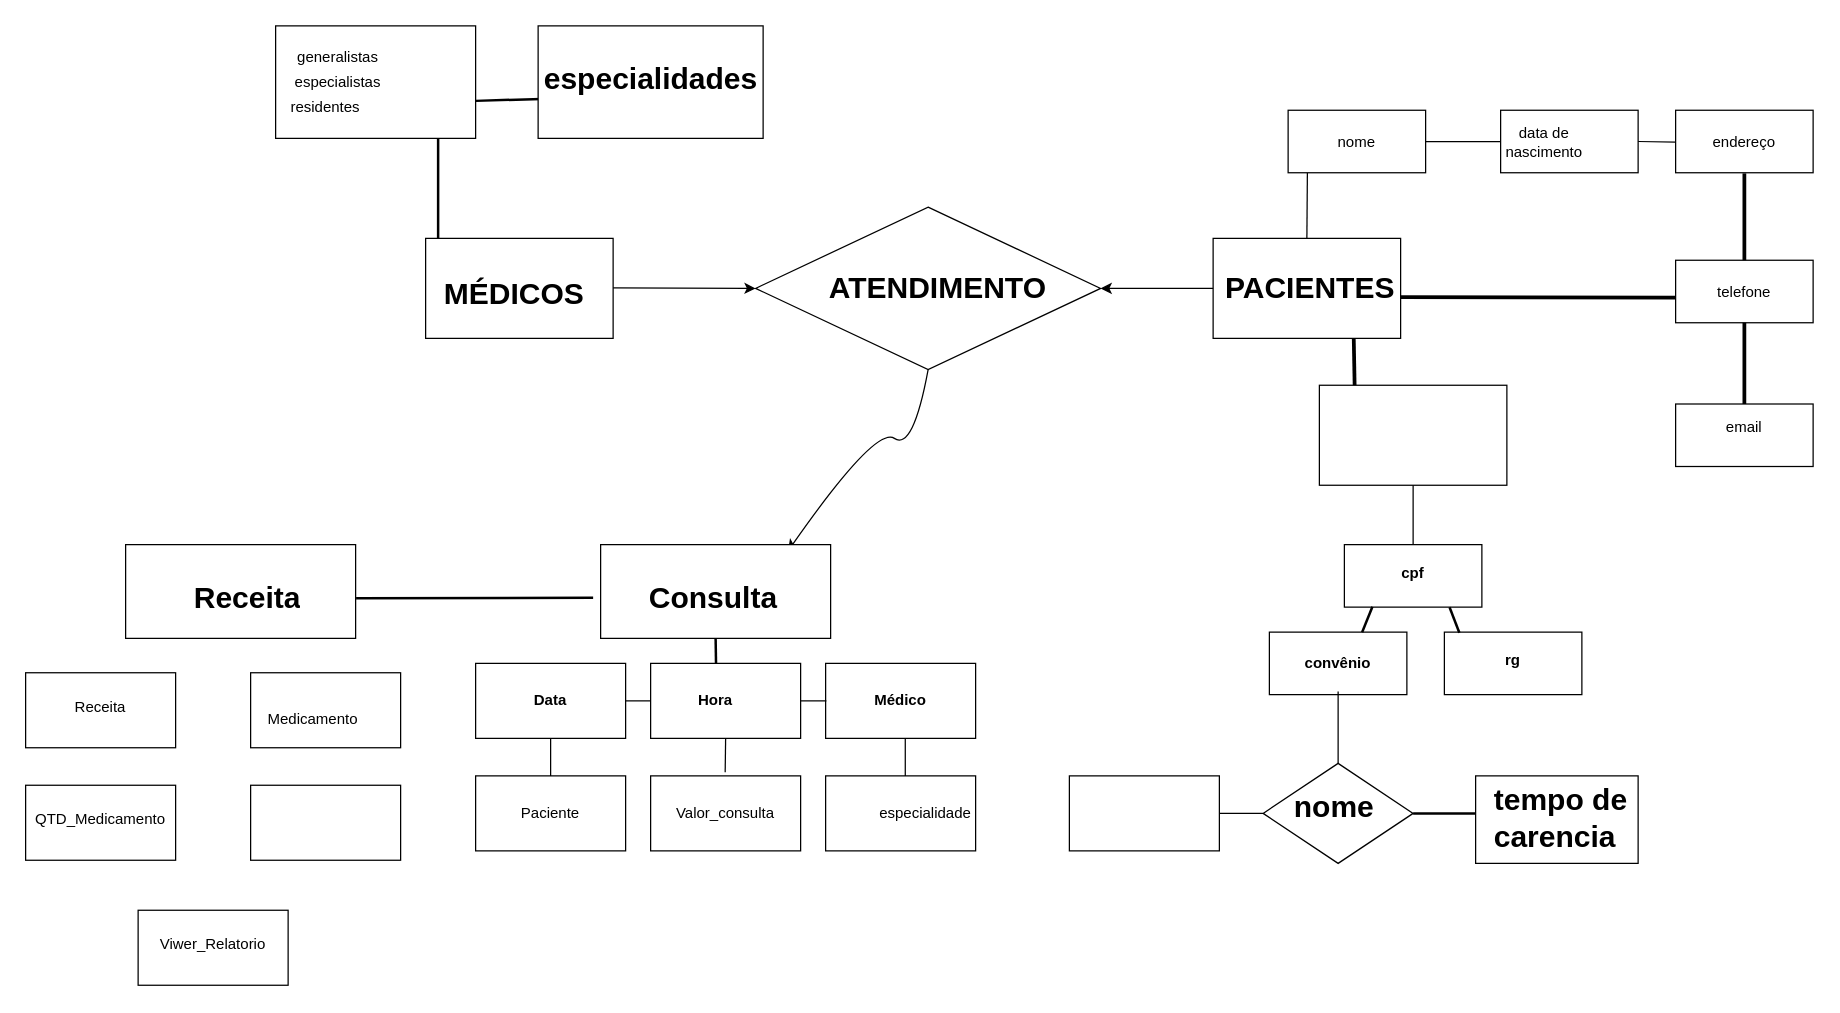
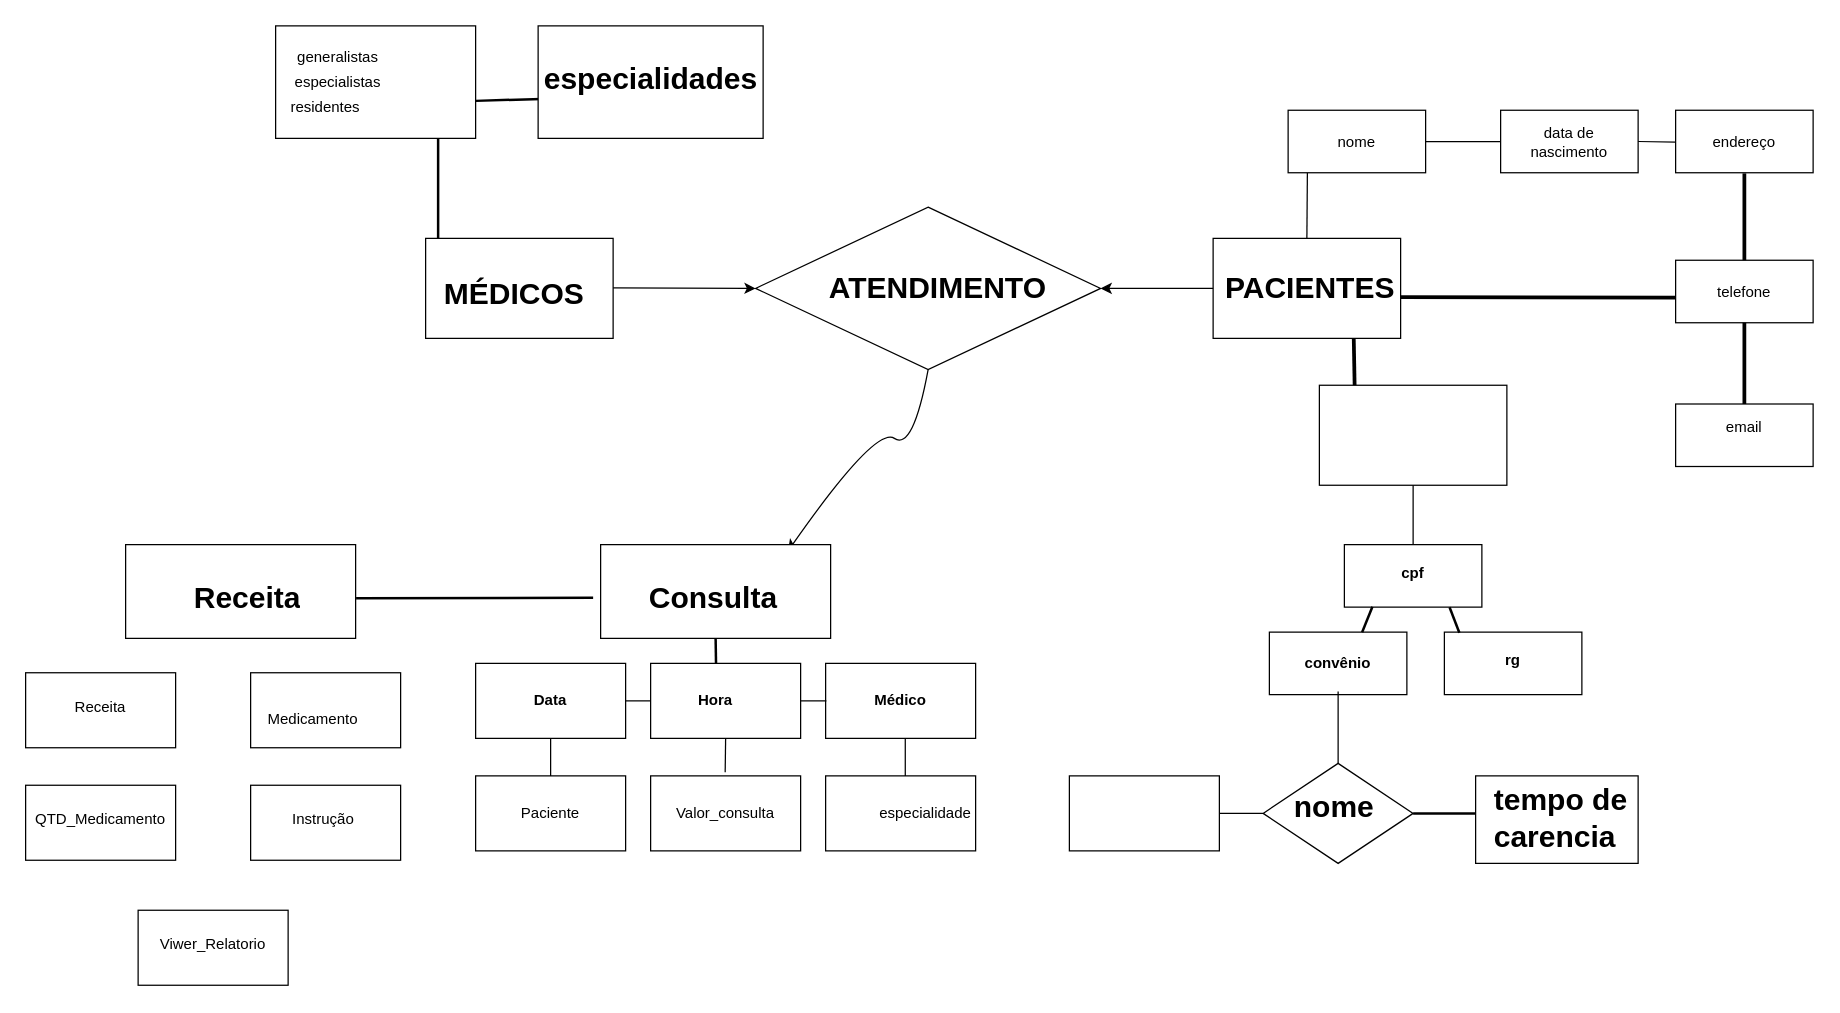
- <mxCell id="23" value="data de nascimento" style="text;html=1;strokeColor=none;fillColor=none;align=center;verticalAlign=middle;whiteSpace=wrap;rounded=0;" vertex="1" parent="1"><mxGeometry x="1205" y="97.5" width="60" height="30" as="geometry" /></mxCell>
+ <mxCell id="23" value="data de nascimento" style="text;html=1;strokeColor=none;fillColor=none;align=center;verticalAlign=middle;whiteSpace=wrap;rounded=0;" vertex="1" parent="1"><mxGeometry x="1225" y="97.5" width="60" height="30" as="geometry" /></mxCell>
+ <mxCell id="86" value="Instrução&amp;nbsp;" style="text;html=1;strokeColor=none;fillColor=none;align=center;verticalAlign=middle;whiteSpace=wrap;rounded=0;" vertex="1" parent="1"><mxGeometry x="230" y="640" width="60" height="30" as="geometry" /></mxCell>
